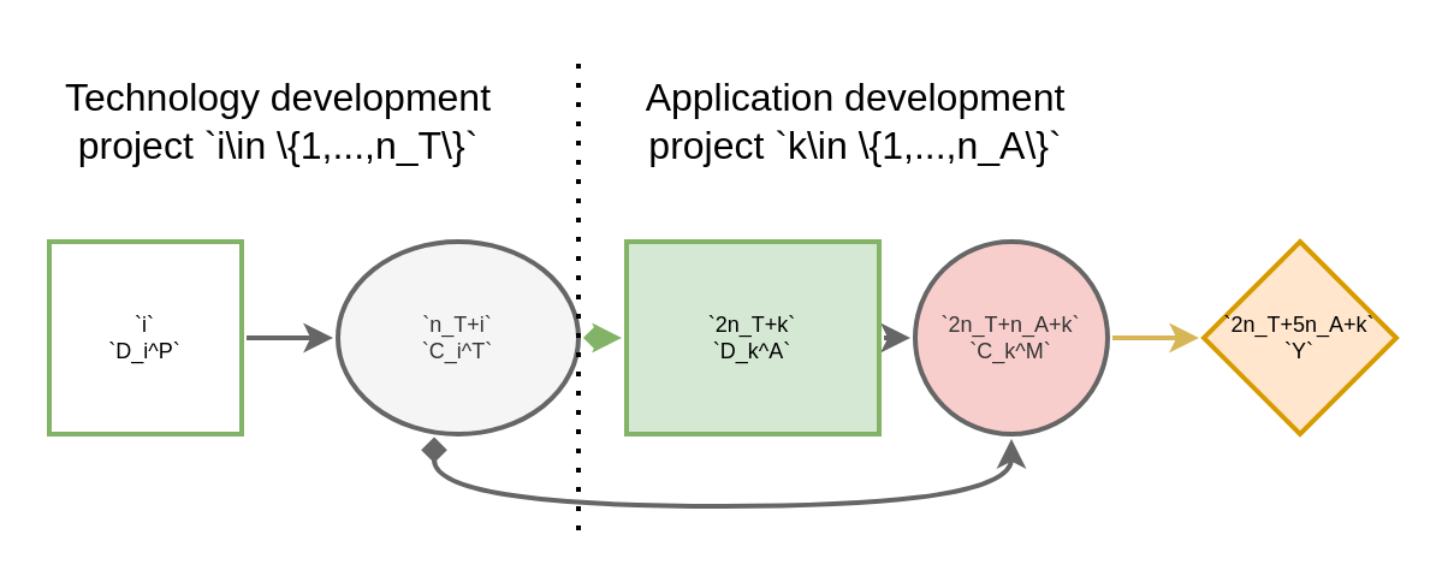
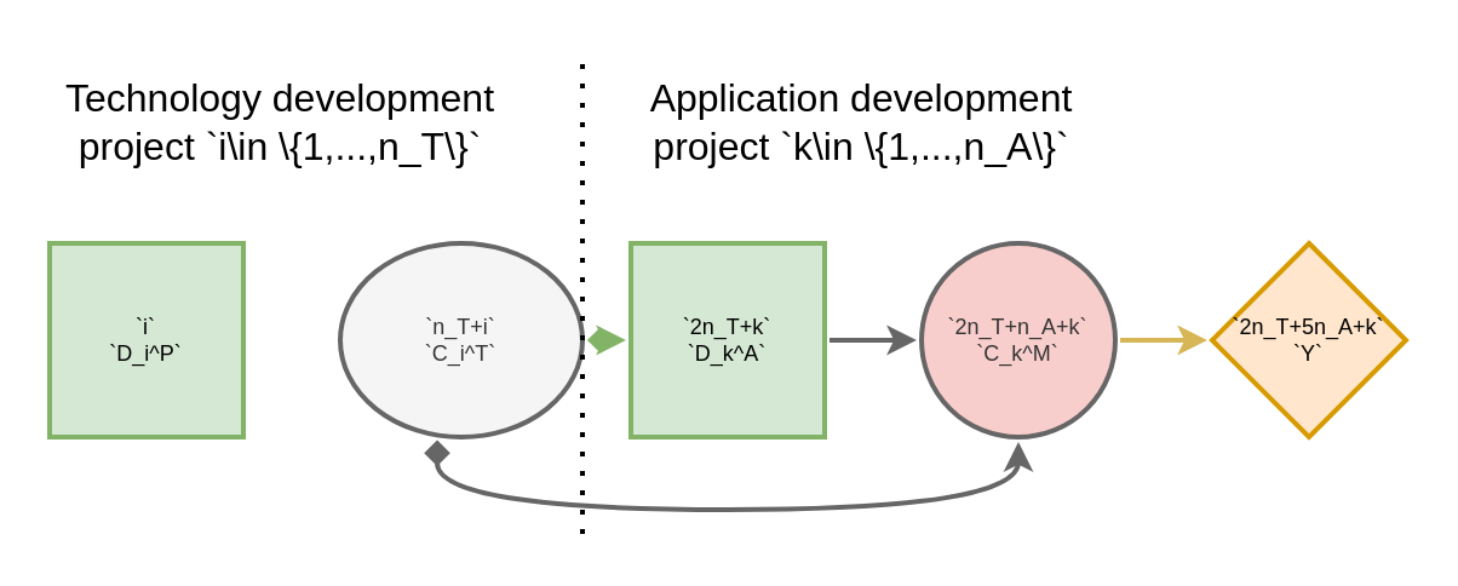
- <mxCell id="3" value="`i`&lt;br style=&quot;font-size: 9px&quot;&gt;`D_i^P`" style="whiteSpace=wrap;html=1;aspect=fixed;fillColor=#ffffff;strokeColor=#82b366;fontSize=9;strokeWidth=2;perimeterSpacing=2;" parent="1" vertex="1"><mxGeometry x="20" y="100" width="80" height="80" as="geometry" /></mxCell>
+ <mxCell id="3" value="`i`&lt;br style=&quot;font-size: 9px&quot;&gt;`D_i^P`" style="whiteSpace=wrap;html=1;aspect=fixed;fillColor=#d5e8d4;strokeColor=#82b366;fontSize=9;strokeWidth=2;perimeterSpacing=2;" parent="1" vertex="1"><mxGeometry x="20" y="100" width="80" height="80" as="geometry" /></mxCell>
- <mxCell id="2" style="rounded=0;orthogonalLoop=1;jettySize=auto;html=1;strokeWidth=2;fillColor=#f5f5f5;strokeColor=#666666;" parent="1" source="3" target="6" edge="1"><mxGeometry relative="1" as="geometry" /></mxCell>
- <mxCell id="9" value="`2n_T+k`&lt;br style=&quot;font-size: 9px&quot;&gt;`D_k^A`" style="whiteSpace=wrap;html=1;aspect=fixed;fillColor=#d5e8d4;strokeColor=#82b366;fontSize=9;strokeWidth=2;perimeterSpacing=2;" parent="1" vertex="1"><mxGeometry x="260" y="100" width="105" height="80" as="geometry" /></mxCell>
+ <mxCell id="9" value="`2n_T+k`&lt;br style=&quot;font-size: 9px&quot;&gt;`D_k^A`" style="whiteSpace=wrap;html=1;aspect=fixed;fillColor=#d5e8d4;strokeColor=#82b366;fontSize=9;strokeWidth=2;perimeterSpacing=2;" parent="1" vertex="1"><mxGeometry x="260" y="100" width="80" height="80" as="geometry" /></mxCell>
